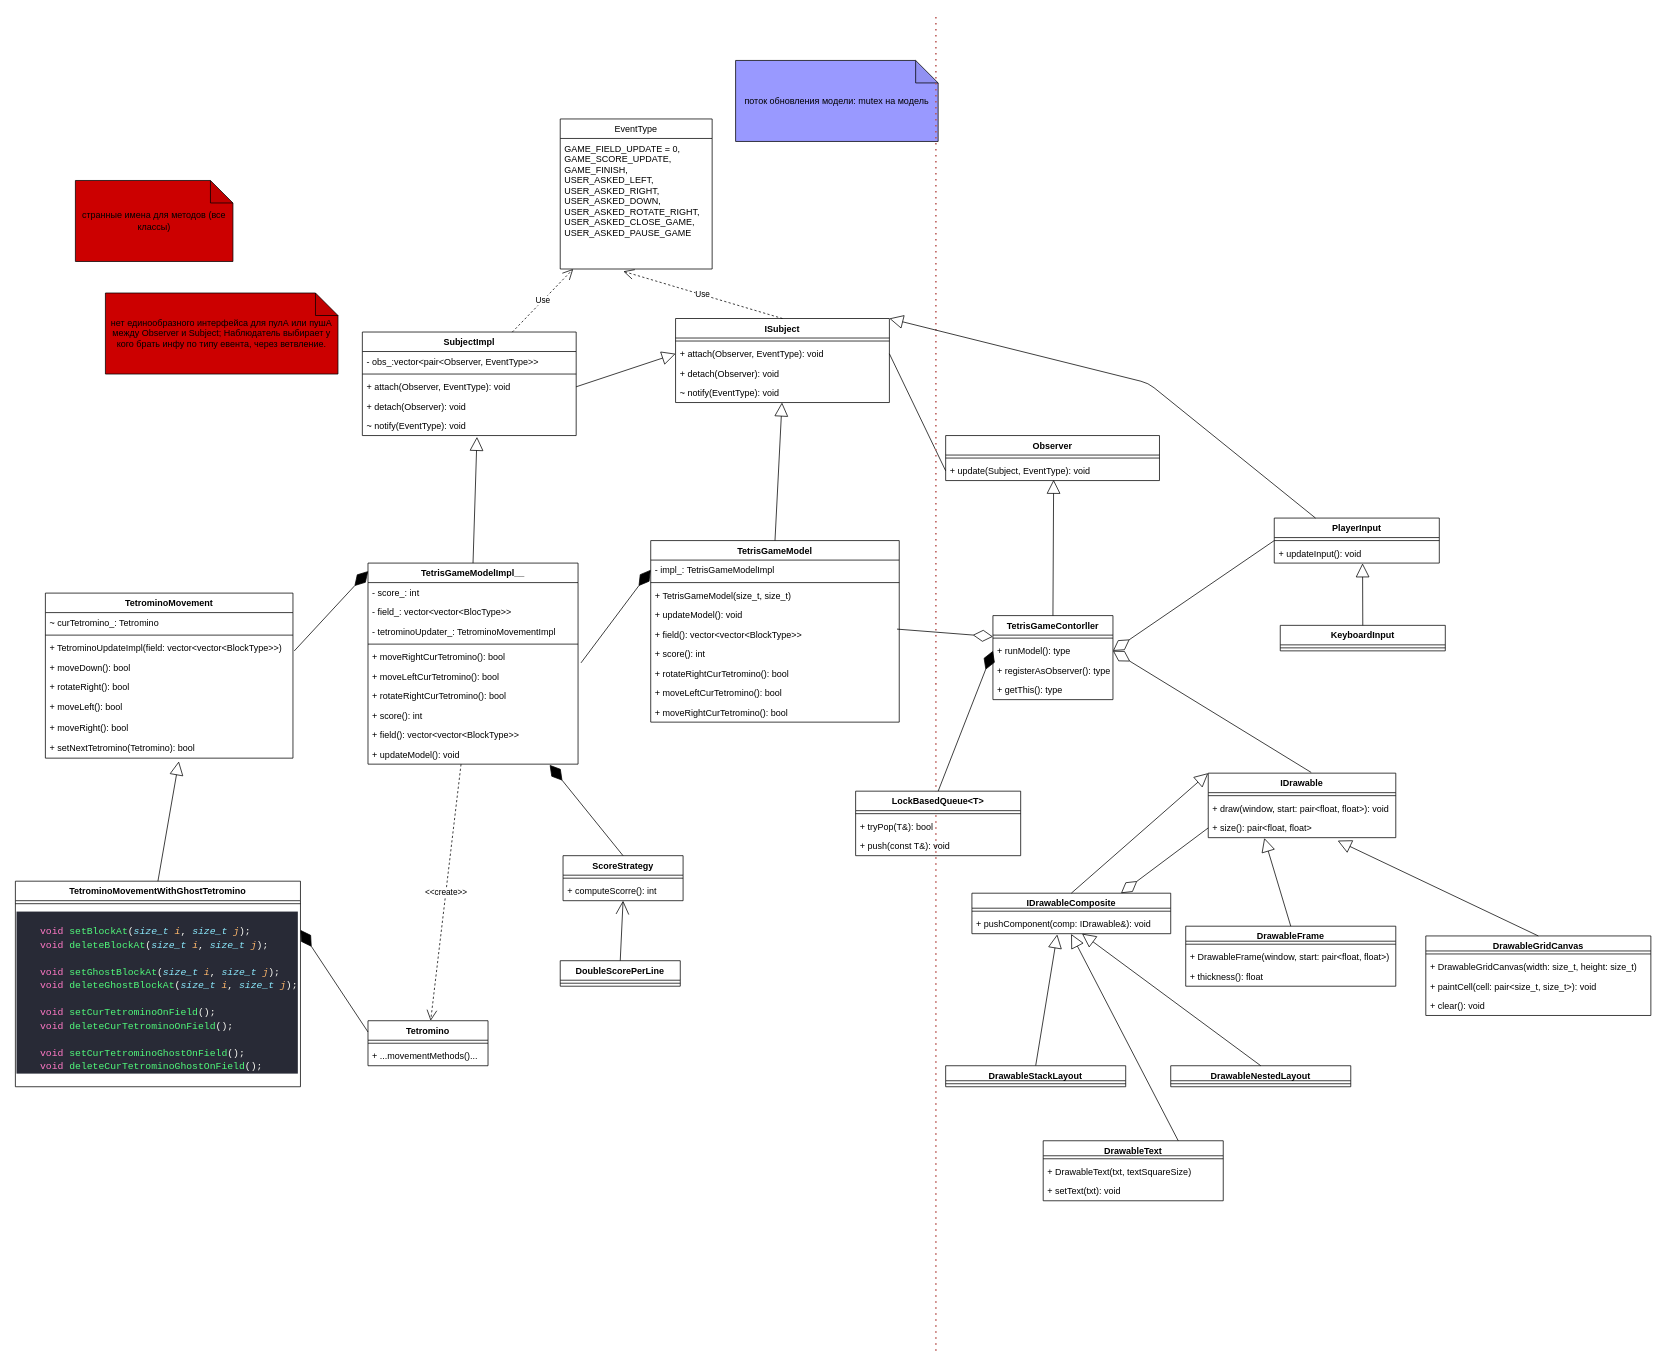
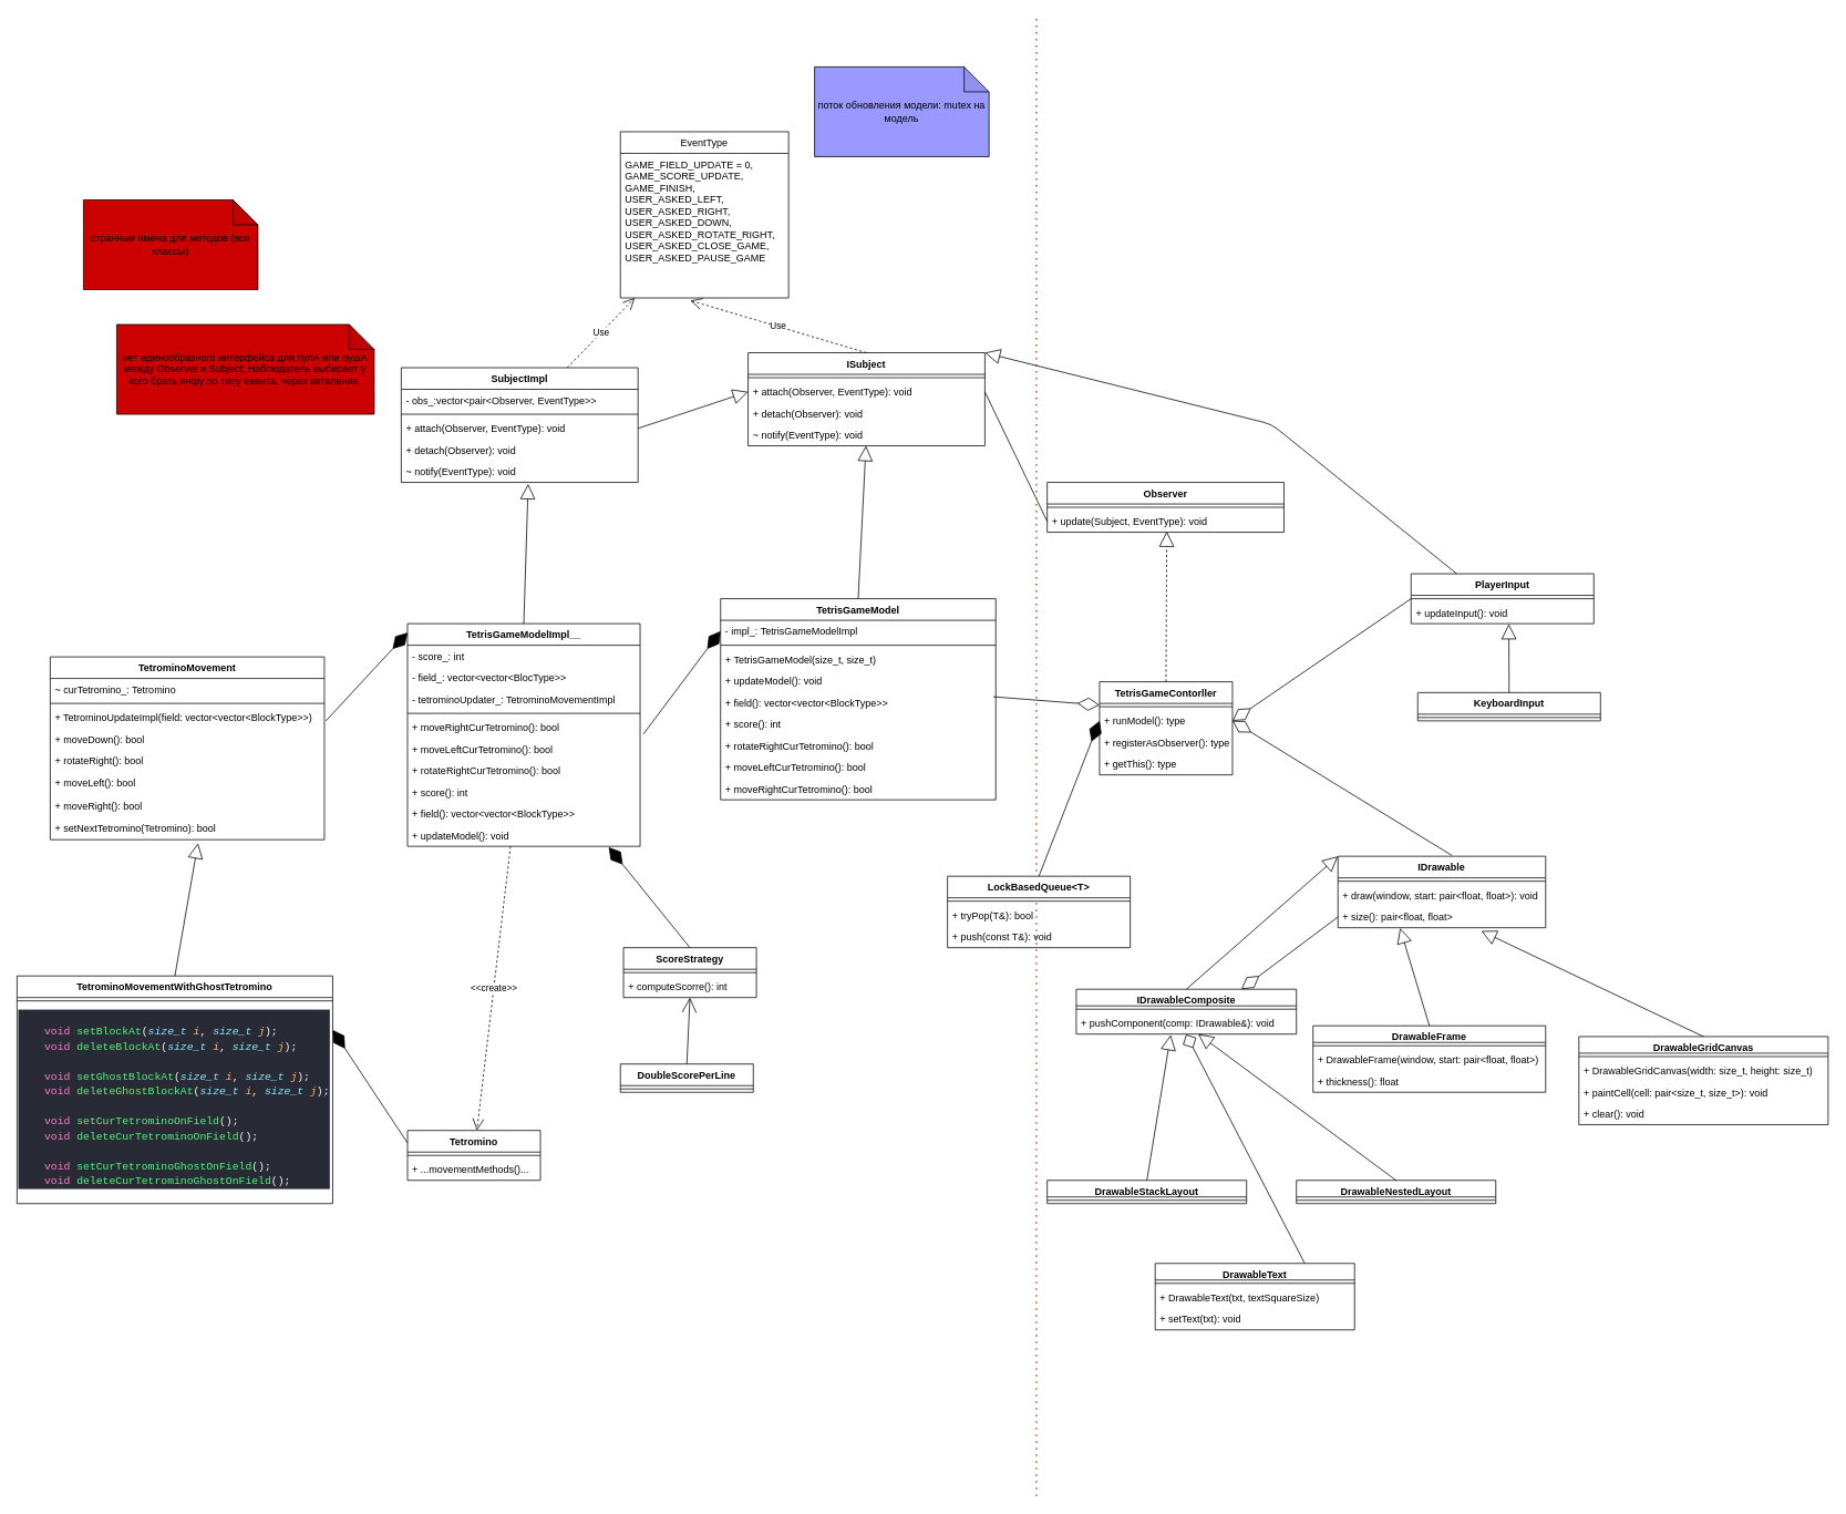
- <mxCell id="51" value="поток обновления модели: mutex на модель" style="shape=note;whiteSpace=wrap;html=1;backgroundOutline=1;darkOpacity=0.05;fillColor=#9999FF;" parent="1" vertex="1"><mxGeometry x="980" y="80" width="270" height="108" as="geometry" /></mxCell>
+ <mxCell id="51" value="поток обновления модели: mutex на модель" style="shape=note;whiteSpace=wrap;html=1;backgroundOutline=1;darkOpacity=0.05;fillColor=#9999FF;" parent="1" vertex="1"><mxGeometry x="980" y="80" width="210" height="108" as="geometry" /></mxCell>
- <mxCell id="50" value="" style="endArrow=block;endSize=16;endFill=0;html=1;exitX=0.5;exitY=0;exitDx=0;exitDy=0;entryX=0.505;entryY=0.962;entryDx=0;entryDy=0;entryPerimeter=0;" parent="1" source="45" target="32" edge="1"><mxGeometry x="0.003" y="-21" width="160" relative="1" as="geometry"><mxPoint x="1420" y="772" as="sourcePoint" /><mxPoint x="1420" y="640" as="targetPoint" /><mxPoint as="offset" /></mxGeometry></mxCell>
+ <mxCell id="50" value="" style="endArrow=block;endSize=16;endFill=0;html=1;exitX=0.5;exitY=0;exitDx=0;exitDy=0;entryX=0.505;entryY=0.962;entryDx=0;entryDy=0;entryPerimeter=0;dashed=1;" parent="1" source="45" target="32" edge="1"><mxGeometry x="0.003" y="-21" width="160" relative="1" as="geometry"><mxPoint x="1420" y="772" as="sourcePoint" /><mxPoint x="1420" y="640" as="targetPoint" /><mxPoint as="offset" /></mxGeometry></mxCell>
- <mxCell id="127" value="" style="endArrow=block;endSize=16;endFill=0;html=1;entryX=0.499;entryY=1.015;entryDx=0;entryDy=0;entryPerimeter=0;exitX=0.75;exitY=0;exitDx=0;exitDy=0;" edge="1" parent="1" source="123" target="8"><mxGeometry x="0.003" y="-21" width="160" relative="1" as="geometry"><mxPoint x="1690" y="1430" as="sourcePoint" /><mxPoint x="1448" y="1260" as="targetPoint" /><mxPoint as="offset" /></mxGeometry></mxCell>
+ <mxCell id="127" value="" style="endArrow=diamond;endSize=16;endFill=0;html=1;entryX=0.499;entryY=1.015;entryDx=0;entryDy=0;entryPerimeter=0;exitX=0.75;exitY=0;exitDx=0;exitDy=0;" edge="1" parent="1" source="123" target="8"><mxGeometry x="0.003" y="-21" width="160" relative="1" as="geometry"><mxPoint x="1690" y="1430" as="sourcePoint" /><mxPoint x="1448" y="1260" as="targetPoint" /><mxPoint as="offset" /></mxGeometry></mxCell>
